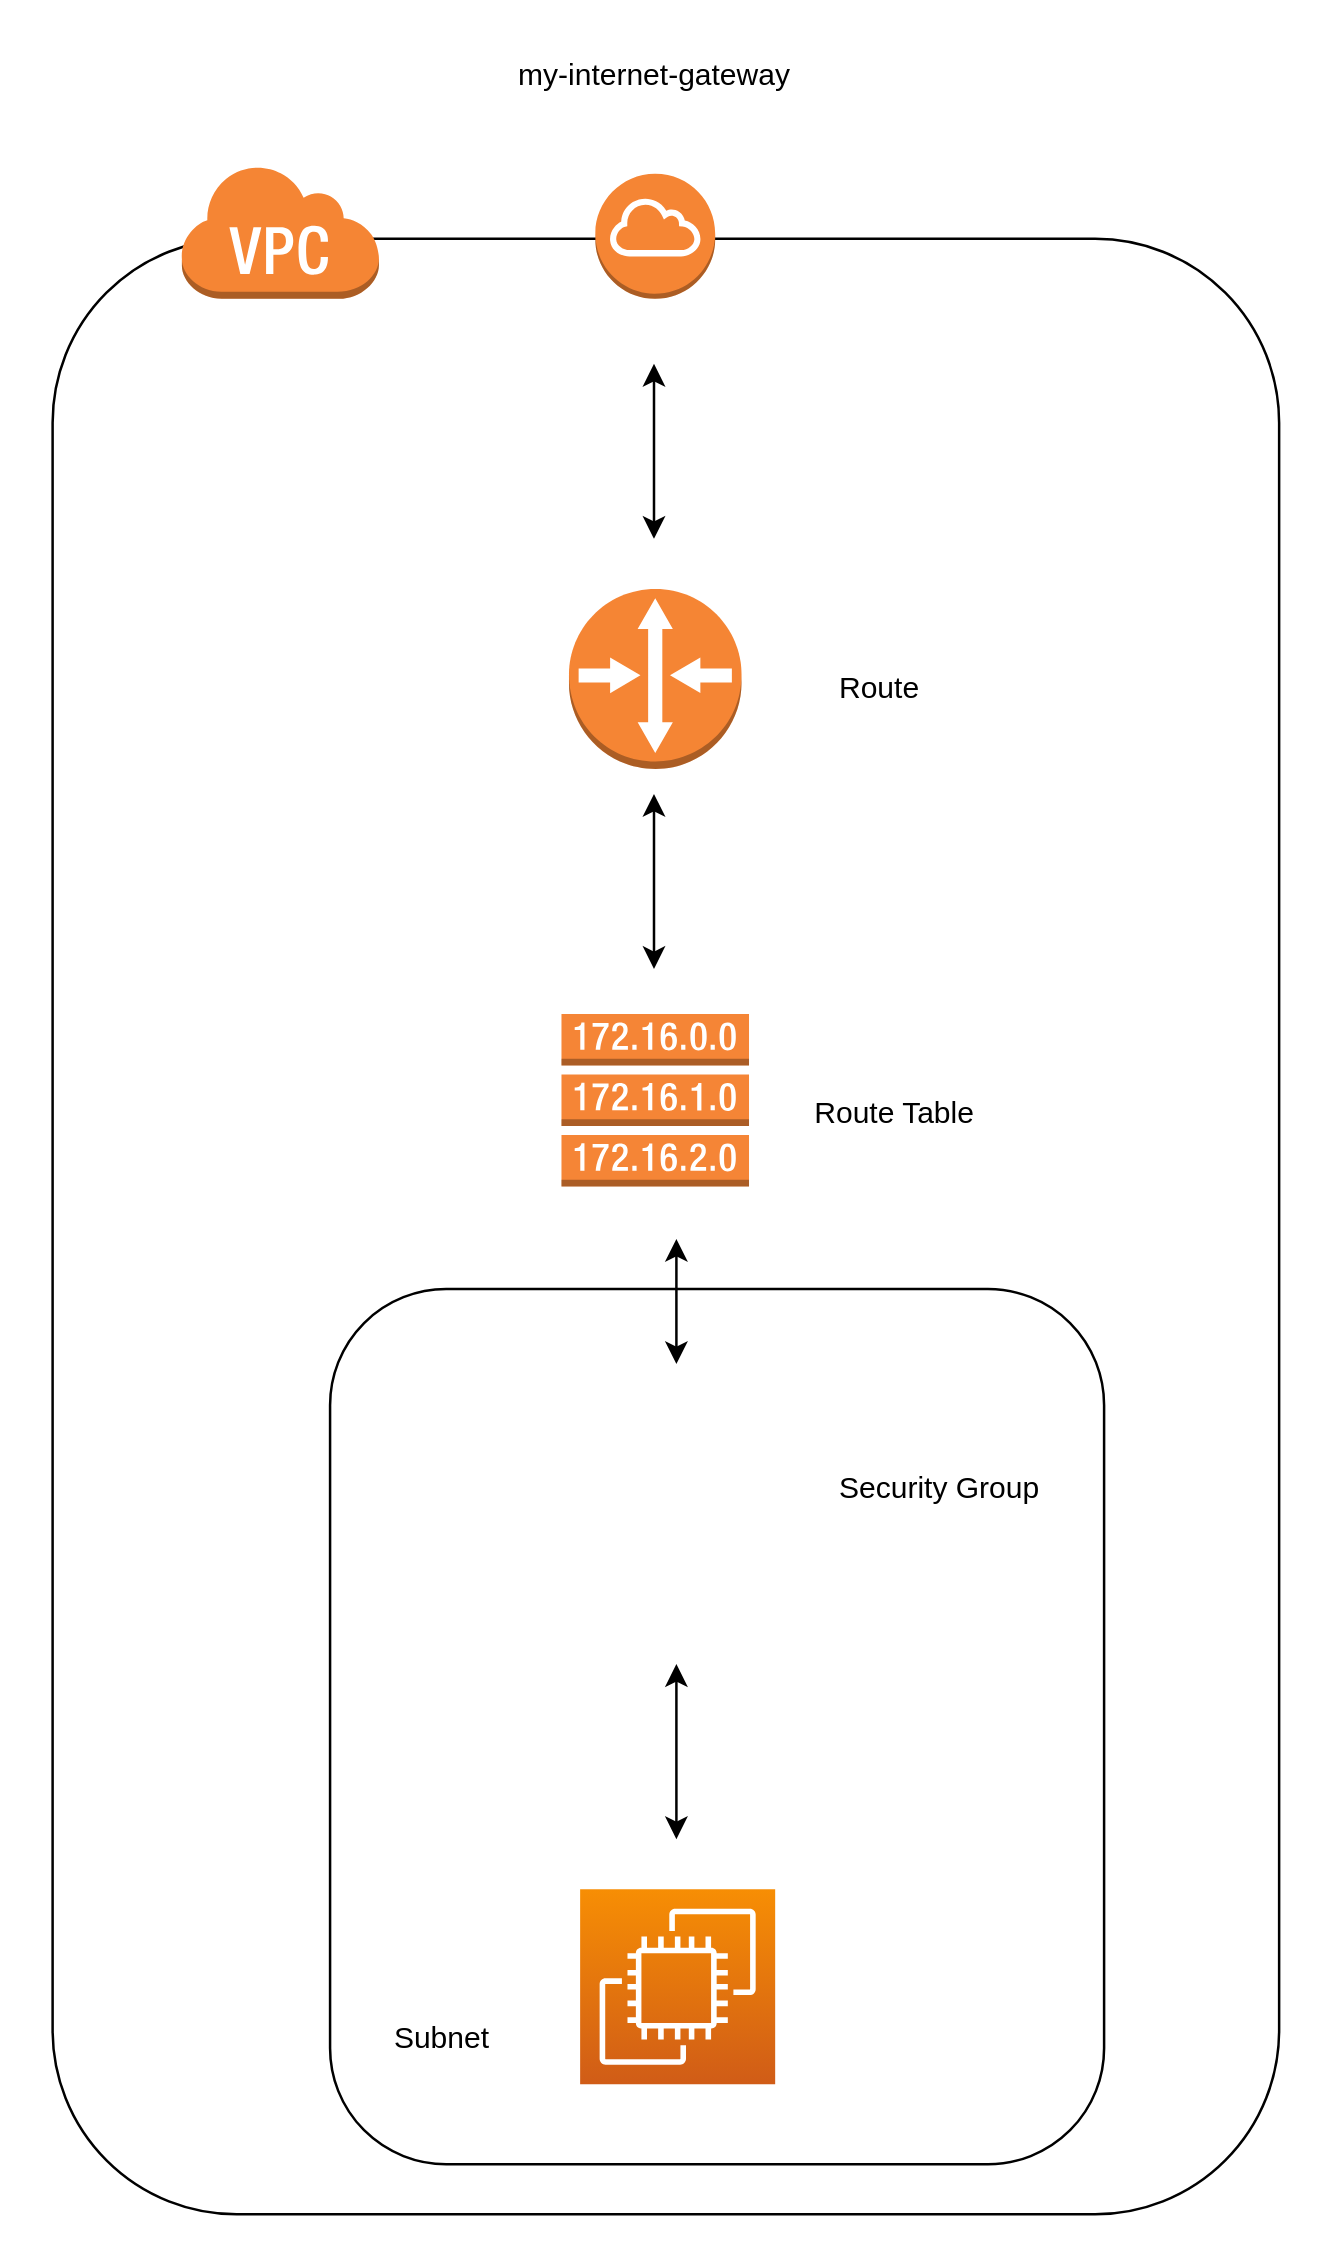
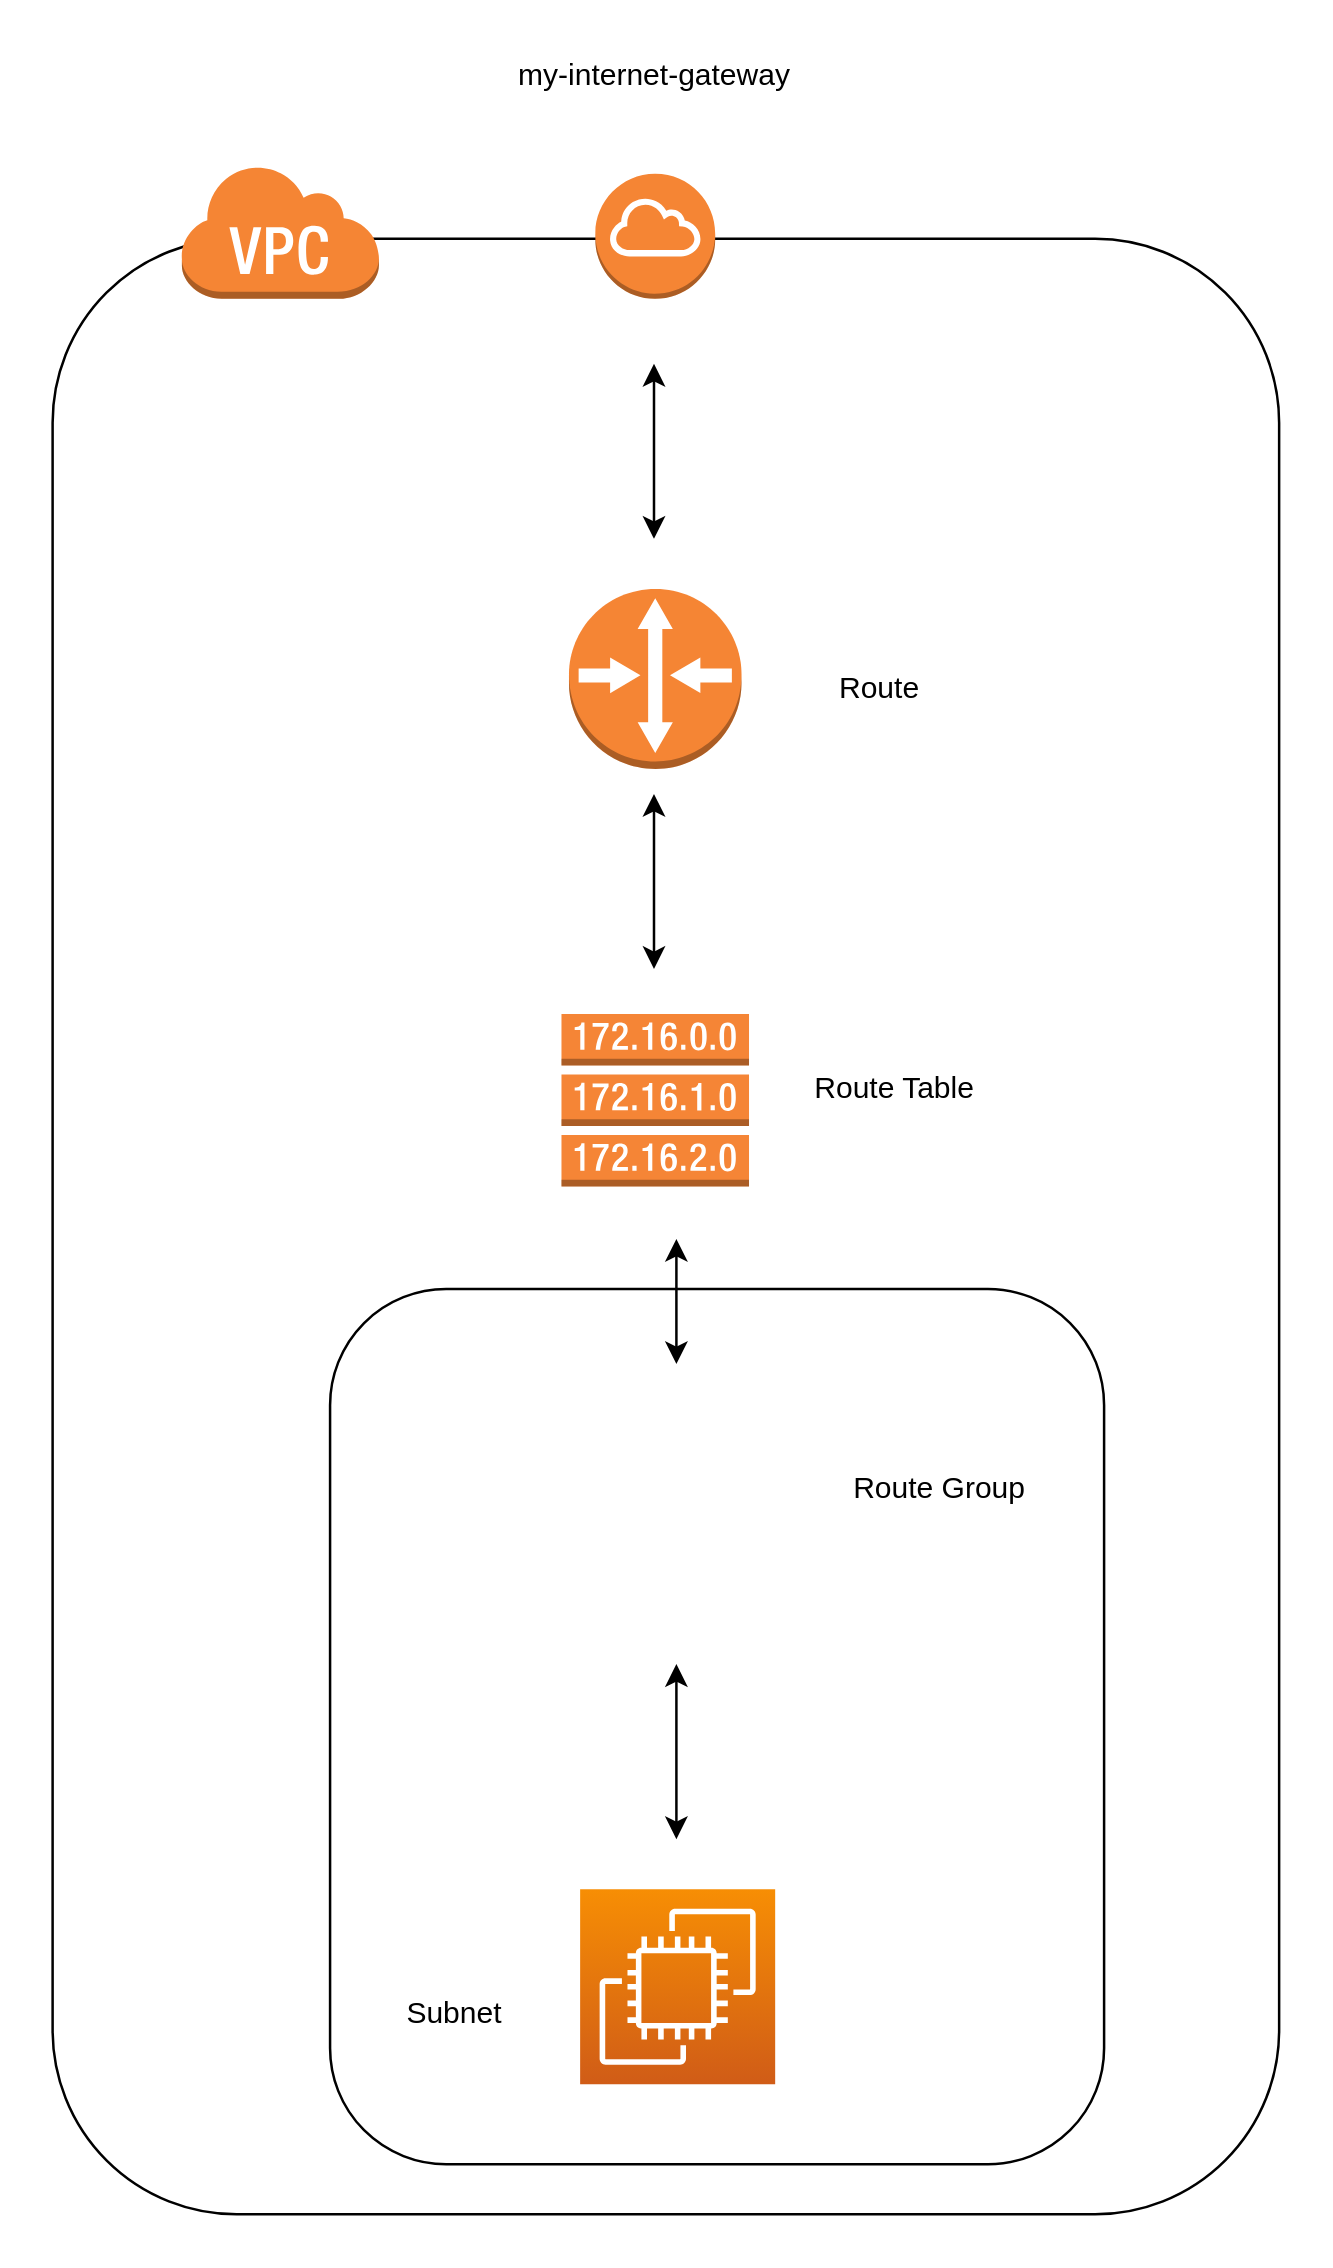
- <mxCell id="15" value="Route Table" style="text;html=1;align=center;verticalAlign=middle;resizable=0;points=[];autosize=1;" vertex="1" parent="1"><mxGeometry x="316.5" y="435" width="80" height="20" as="geometry" /></mxCell>
+ <mxCell id="15" value="Route Table" style="text;html=1;align=center;verticalAlign=middle;resizable=0;points=[];autosize=1;" vertex="1" parent="1"><mxGeometry x="316.5" y="425" width="80" height="20" as="geometry" /></mxCell>
- <mxCell id="14" value="Security Group" style="text;html=1;align=center;verticalAlign=middle;resizable=0;points=[];autosize=1;" vertex="1" parent="1"><mxGeometry x="324.96" y="585" width="100" height="20" as="geometry" /></mxCell>
+ <mxCell id="14" value="Route Group" style="text;html=1;align=center;verticalAlign=middle;resizable=0;points=[];autosize=1;" vertex="1" parent="1"><mxGeometry x="324.96" y="585" width="100" height="20" as="geometry" /></mxCell>
- <mxCell id="17" value="Subnet" style="text;html=1;align=center;verticalAlign=middle;resizable=0;points=[];autosize=1;" vertex="1" parent="1"><mxGeometry x="151" y="805" width="50" height="20" as="geometry" /></mxCell>
+ <mxCell id="17" value="Subnet" style="text;html=1;align=center;verticalAlign=middle;resizable=0;points=[];autosize=1;" vertex="1" parent="1"><mxGeometry x="156" y="795" width="50" height="20" as="geometry" /></mxCell>
